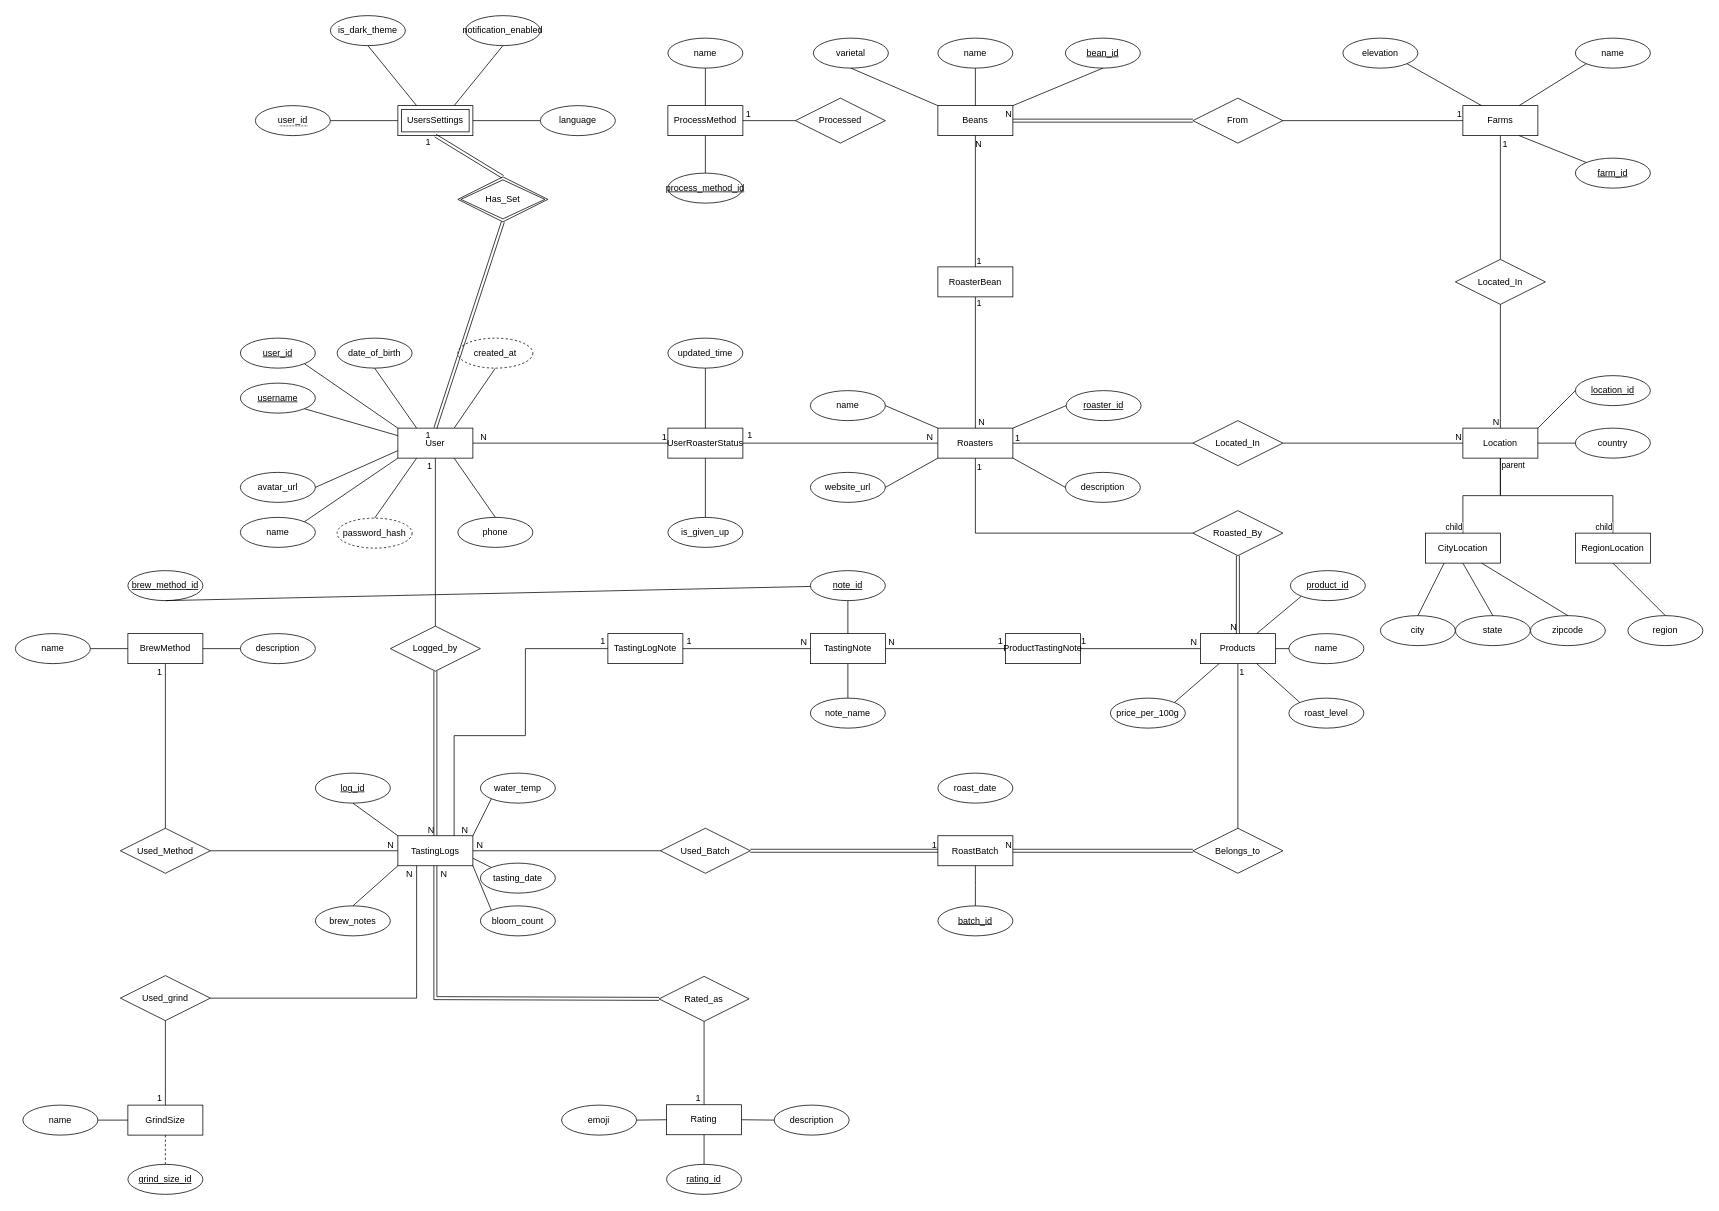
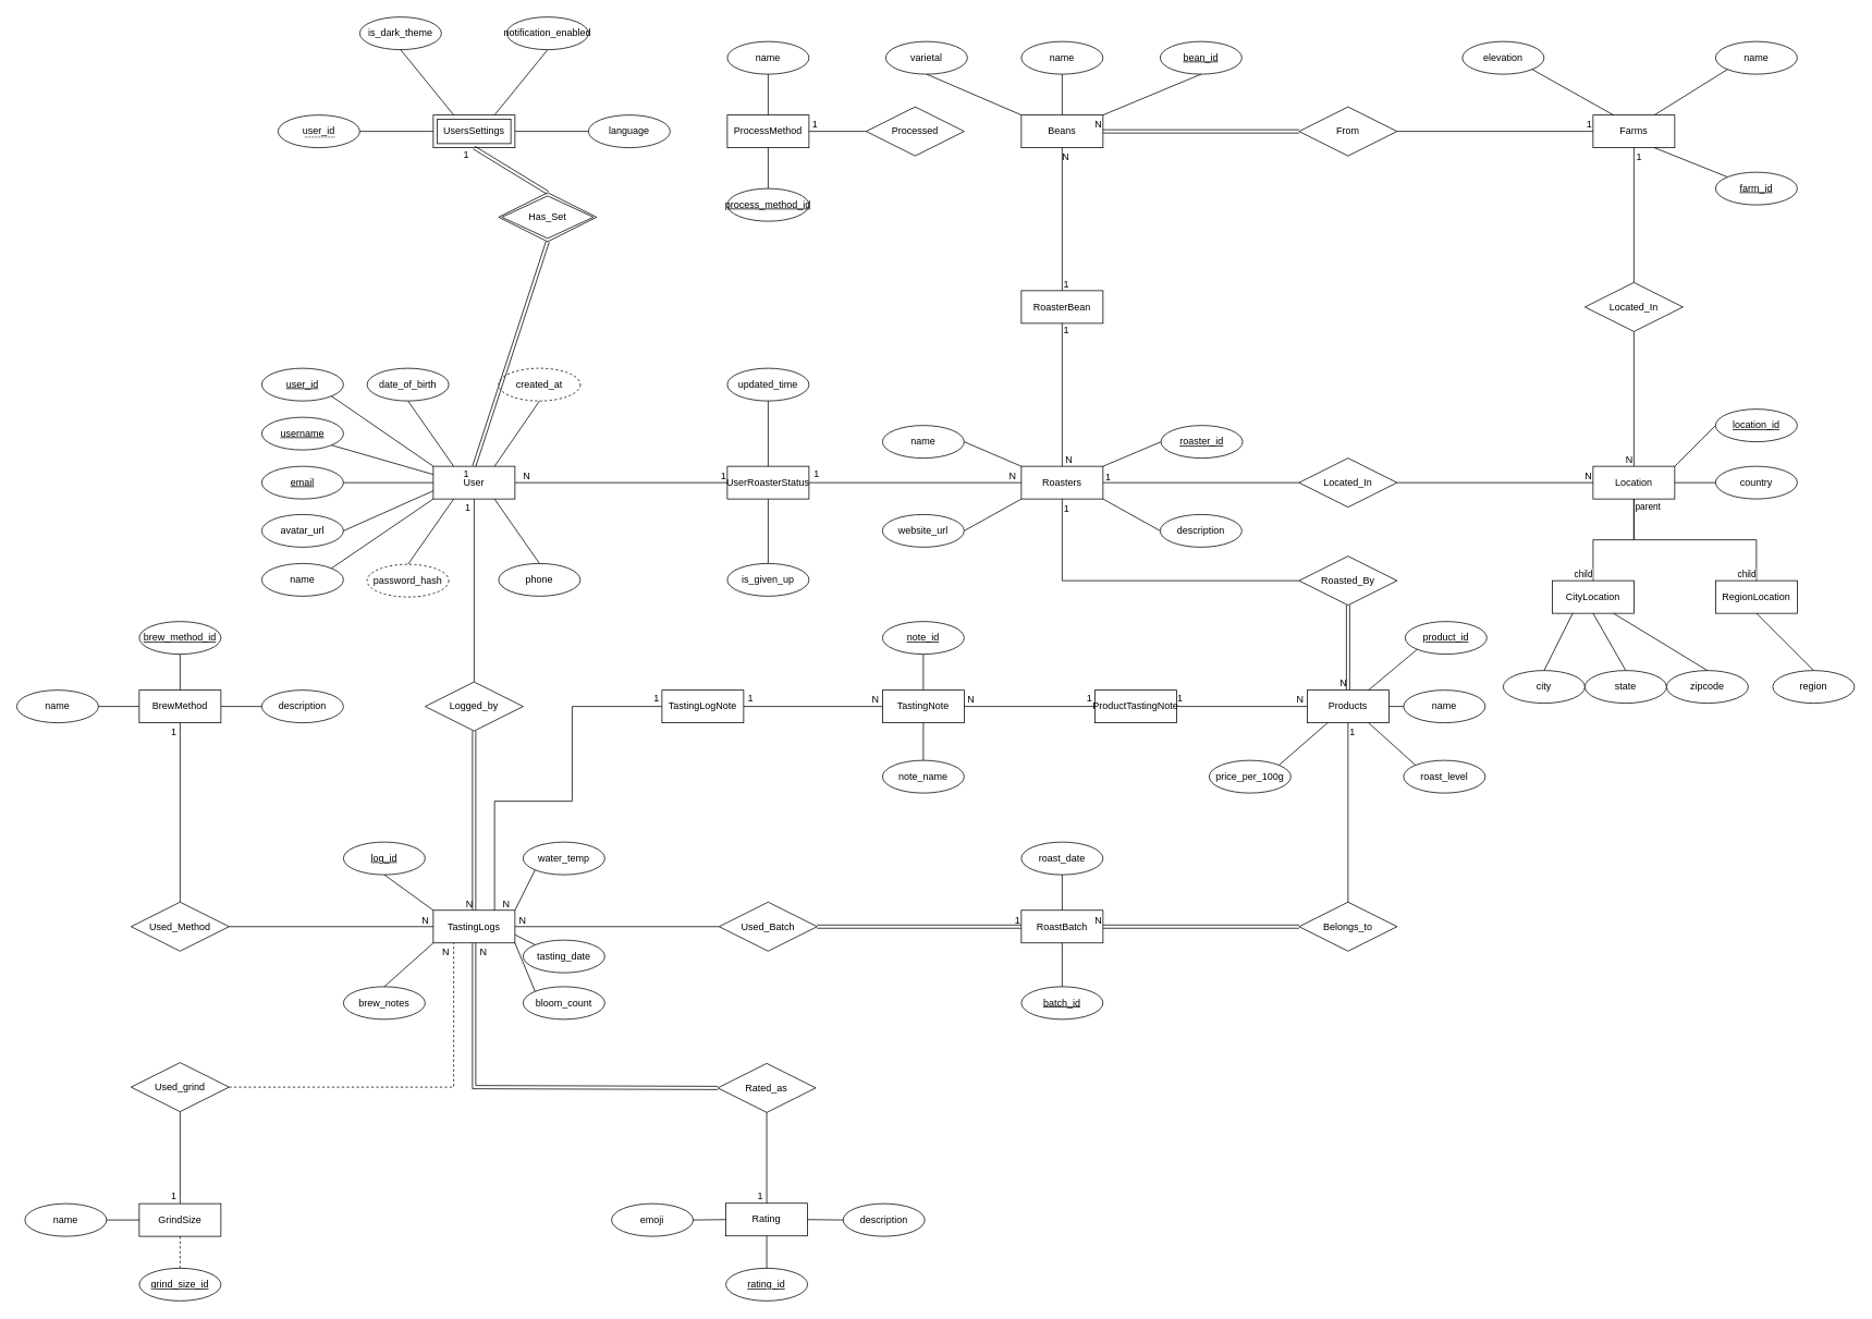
+ <mxCell id="58" value="&lt;u&gt;email&lt;/u&gt;" style="ellipse;whiteSpace=wrap;html=1;align=center;" parent="1" vertex="1"><mxGeometry x="320" y="570" width="100" height="40" as="geometry" /></mxCell>
+ <mxCell id="64" value="" style="endArrow=none;html=1;rounded=0;exitX=1;exitY=0.5;exitDx=0;exitDy=0;entryX=0;entryY=0.5;entryDx=0;entryDy=0;" parent="1" source="58" target="7" edge="1"><mxGeometry relative="1" as="geometry"><mxPoint x="425" y="504" as="sourcePoint" /><mxPoint x="510" y="600" as="targetPoint" /></mxGeometry></mxCell>
- <mxCell id="103" value="" style="endArrow=none;html=1;rounded=0;exitX=0.5;exitY=1;exitDx=0;exitDy=0;" parent="1" source="98" target="124" edge="1"><mxGeometry relative="1" as="geometry"><mxPoint x="330" y="874" as="sourcePoint" /><mxPoint x="280" y="874" as="targetPoint" /></mxGeometry></mxCell>
+ <mxCell id="103" value="" style="endArrow=none;html=1;rounded=0;exitX=0.5;exitY=1;exitDx=0;exitDy=0;entryX=0.5;entryY=0;entryDx=0;entryDy=0;" parent="1" source="98" target="77" edge="1"><mxGeometry relative="1" as="geometry"><mxPoint x="330" y="874" as="sourcePoint" /><mxPoint x="280" y="874" as="targetPoint" /></mxGeometry></mxCell>
+ <mxCell id="117" value="" style="endArrow=none;html=1;rounded=0;exitX=0.5;exitY=1;exitDx=0;exitDy=0;entryX=0.5;entryY=0;entryDx=0;entryDy=0;" parent="1" source="115" target="73" edge="1"><mxGeometry relative="1" as="geometry"><mxPoint x="1310" y="1217" as="sourcePoint" /><mxPoint x="1310" y="1164" as="targetPoint" /><Array as="points" /></mxGeometry></mxCell>
- <mxCell id="80" value="" style="endArrow=none;html=1;rounded=0;entryX=0.25;entryY=1;entryDx=0;entryDy=0;exitX=1;exitY=0.5;exitDx=0;exitDy=0;" parent="1" source="76" target="6" edge="1"><mxGeometry relative="1" as="geometry"><mxPoint x="560" y="1410" as="sourcePoint" /><mxPoint x="540" y="1144" as="targetPoint" /><Array as="points"><mxPoint x="555" y="1330" /></Array></mxGeometry></mxCell>
+ <mxCell id="80" value="" style="endArrow=none;html=1;rounded=0;entryX=0.25;entryY=1;entryDx=0;entryDy=0;exitX=1;exitY=0.5;exitDx=0;exitDy=0;dashed=1;" parent="1" source="76" target="6" edge="1"><mxGeometry relative="1" as="geometry"><mxPoint x="560" y="1410" as="sourcePoint" /><mxPoint x="540" y="1144" as="targetPoint" /><Array as="points"><mxPoint x="555" y="1330" /></Array></mxGeometry></mxCell>
